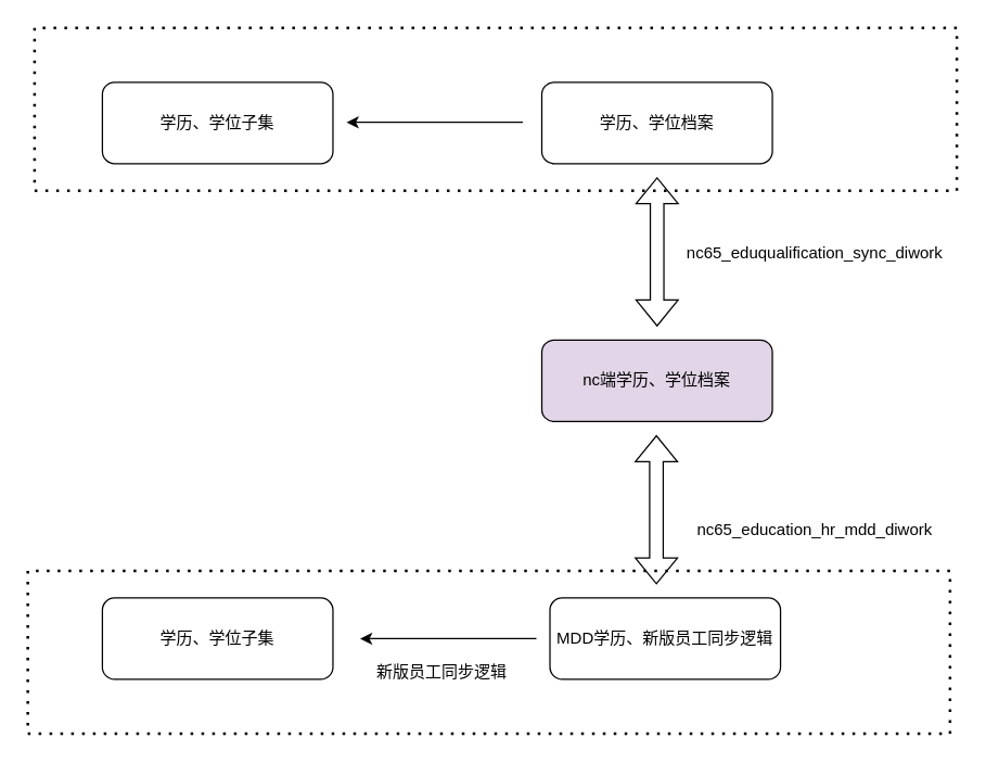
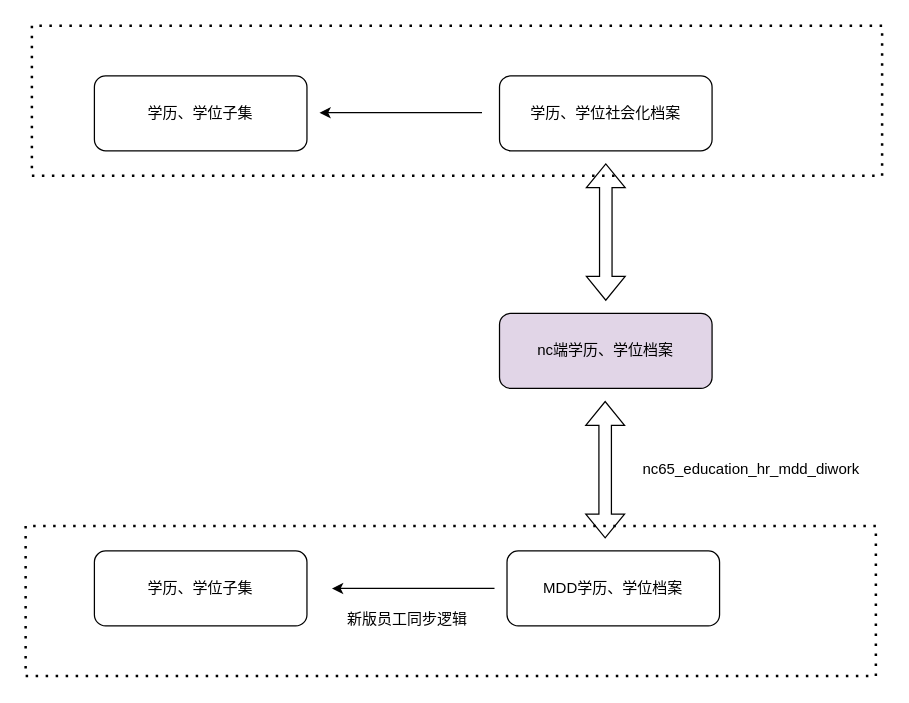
- <mxCell id="3" value="学历、学位档案" style="rounded=1;whiteSpace=wrap;html=1;" vertex="1" parent="1"><mxGeometry x="399" y="60" width="170" height="60" as="geometry" /></mxCell>
+ <mxCell id="3" value="学历、学位社会化档案" style="rounded=1;whiteSpace=wrap;html=1;" vertex="1" parent="1"><mxGeometry x="399" y="60" width="170" height="60" as="geometry" /></mxCell>
- <mxCell id="8" value="nc65_eduqualification_sync_diwork" style="text;html=1;align=center;verticalAlign=middle;resizable=0;points=[];autosize=1;strokeColor=none;fillColor=none;" vertex="1" parent="1"><mxGeometry x="495" y="171" width="210" height="30" as="geometry" /></mxCell>
- <mxCell id="10" value="nc65_education_hr_mdd_diwork" style="text;html=1;align=center;verticalAlign=middle;resizable=0;points=[];autosize=1;strokeColor=none;fillColor=none;" vertex="1" parent="1"><mxGeometry x="500" y="375" width="200" height="30" as="geometry" /></mxCell>
+ <mxCell id="10" value="nc65_education_hr_mdd_diwork" style="text;html=1;align=center;verticalAlign=middle;resizable=0;points=[];autosize=1;strokeColor=none;fillColor=none;" vertex="1" parent="1"><mxGeometry x="500" y="360" width="200" height="30" as="geometry" /></mxCell>
- <mxCell id="4" value="MDD学历、新版员工同步逻辑" style="rounded=1;whiteSpace=wrap;html=1;" vertex="1" parent="1"><mxGeometry x="405" y="440" width="170" height="60" as="geometry" /></mxCell>
+ <mxCell id="4" value="MDD学历、学位档案" style="rounded=1;whiteSpace=wrap;html=1;" vertex="1" parent="1"><mxGeometry x="405" y="440" width="170" height="60" as="geometry" /></mxCell>
